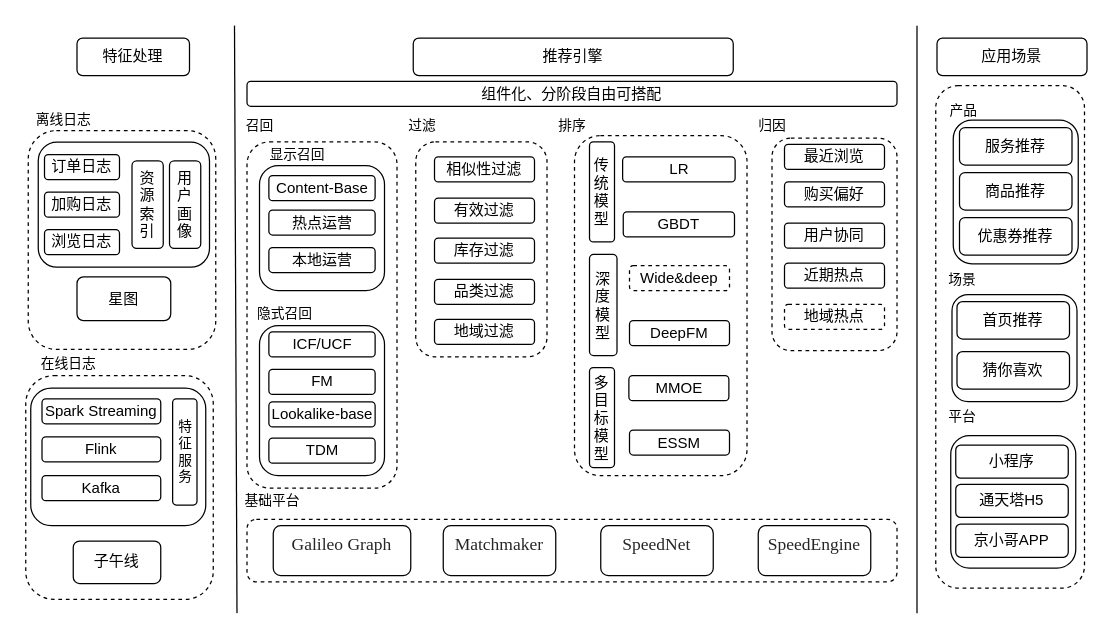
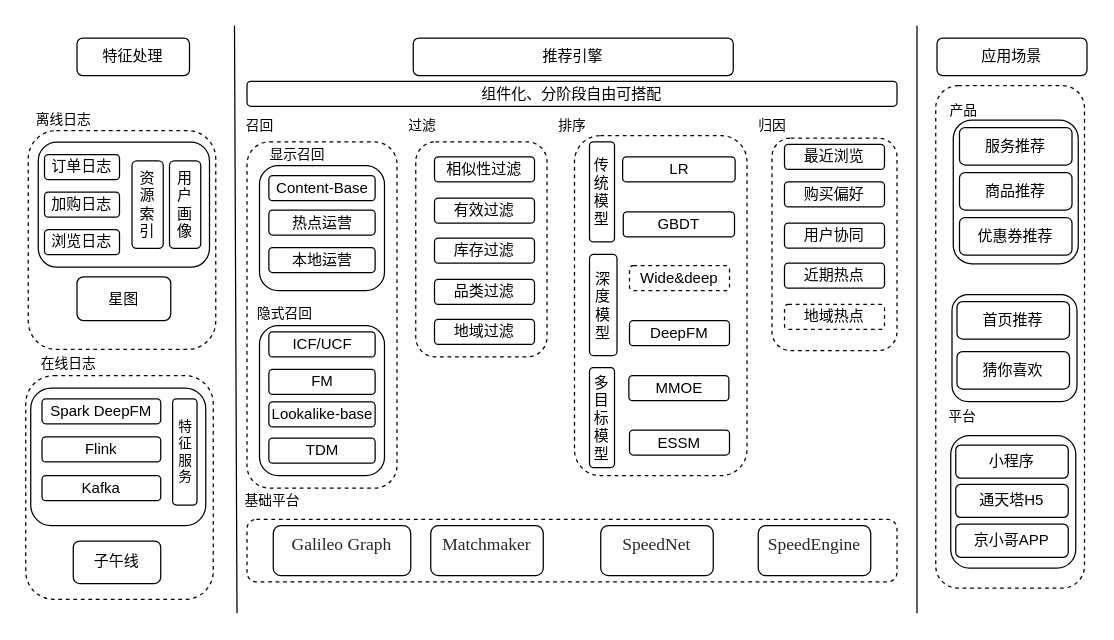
- <mxCell id="58" value="场景" style="text;html=1;align=center;verticalAlign=middle;resizable=0;points=[];autosize=1;strokeColor=none;fillColor=none;fontSize=11;" vertex="1" parent="1"><mxGeometry x="749" y="213" width="40" height="20" as="geometry" /></mxCell>
- <mxCell id="84" value="Spark Streaming" style="rounded=1;whiteSpace=wrap;html=1;labelBackgroundColor=none;fontSize=12;strokeColor=default;fillColor=none;gradientColor=none;" vertex="1" parent="1"><mxGeometry x="33" y="318.5" width="95" height="20" as="geometry" /></mxCell>
+ <mxCell id="84" value="Spark DeepFM" style="rounded=1;whiteSpace=wrap;html=1;labelBackgroundColor=none;fontSize=12;strokeColor=default;fillColor=none;gradientColor=none;" vertex="1" parent="1"><mxGeometry x="33" y="318.5" width="95" height="20" as="geometry" /></mxCell>
- <mxCell id="11" value="&lt;h3 style=&quot;box-sizing: border-box; margin: 2px 0px 12px; color: rgba(0, 0, 0, 0.85); font-weight: 400; font-family: &amp;quot;PingFang SC&amp;quot;; font-size: 14px; line-height: 22px; text-align: start;&quot; data-v-6730d91e=&quot;&quot;&gt;Matchmaker&lt;/h3&gt;" style="rounded=1;whiteSpace=wrap;html=1;fillColor=none;" vertex="1" parent="1"><mxGeometry x="354" y="420" width="90" height="40" as="geometry" /></mxCell>
+ <mxCell id="11" value="&lt;h3 style=&quot;box-sizing: border-box; margin: 2px 0px 12px; color: rgba(0, 0, 0, 0.85); font-weight: 400; font-family: &amp;quot;PingFang SC&amp;quot;; font-size: 14px; line-height: 22px; text-align: start;&quot; data-v-6730d91e=&quot;&quot;&gt;Matchmaker&lt;/h3&gt;" style="rounded=1;whiteSpace=wrap;html=1;fillColor=none;" vertex="1" parent="1"><mxGeometry x="344" y="420" width="90" height="40" as="geometry" /></mxCell>
